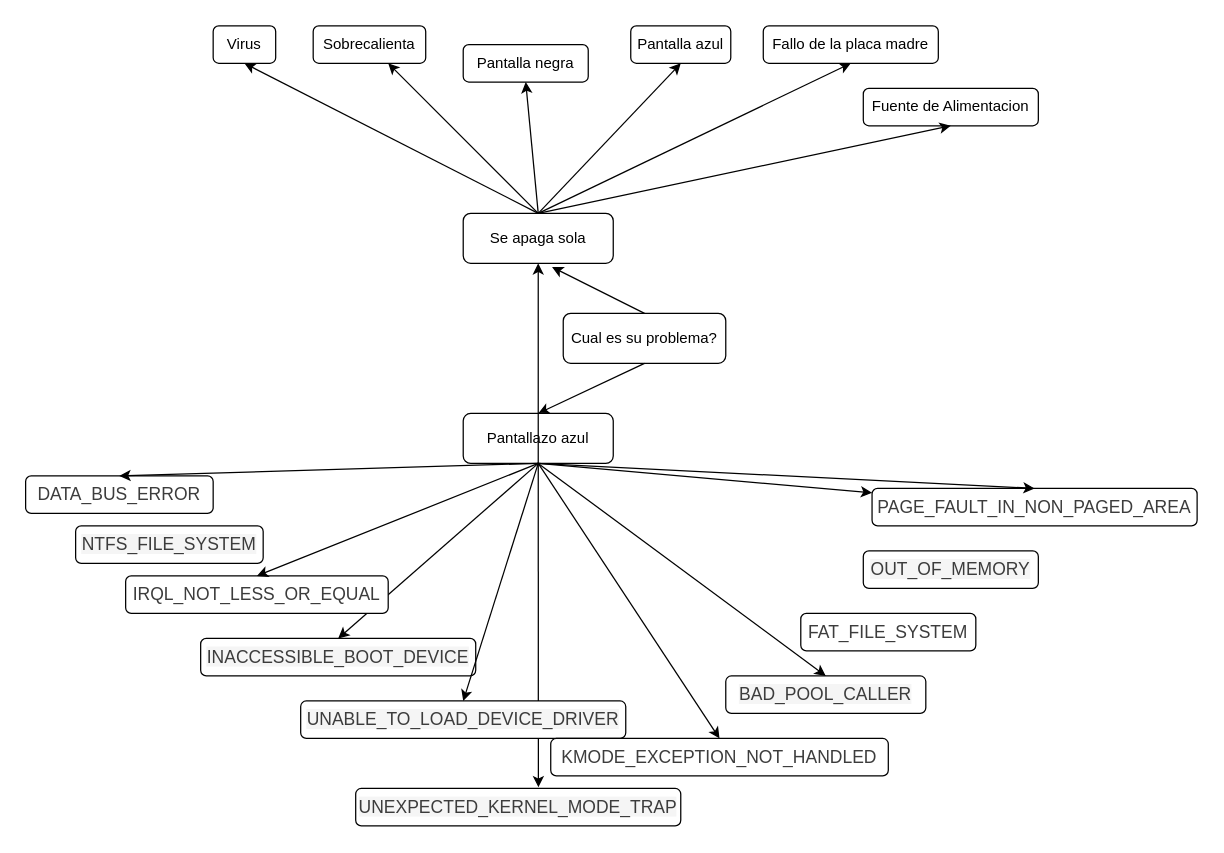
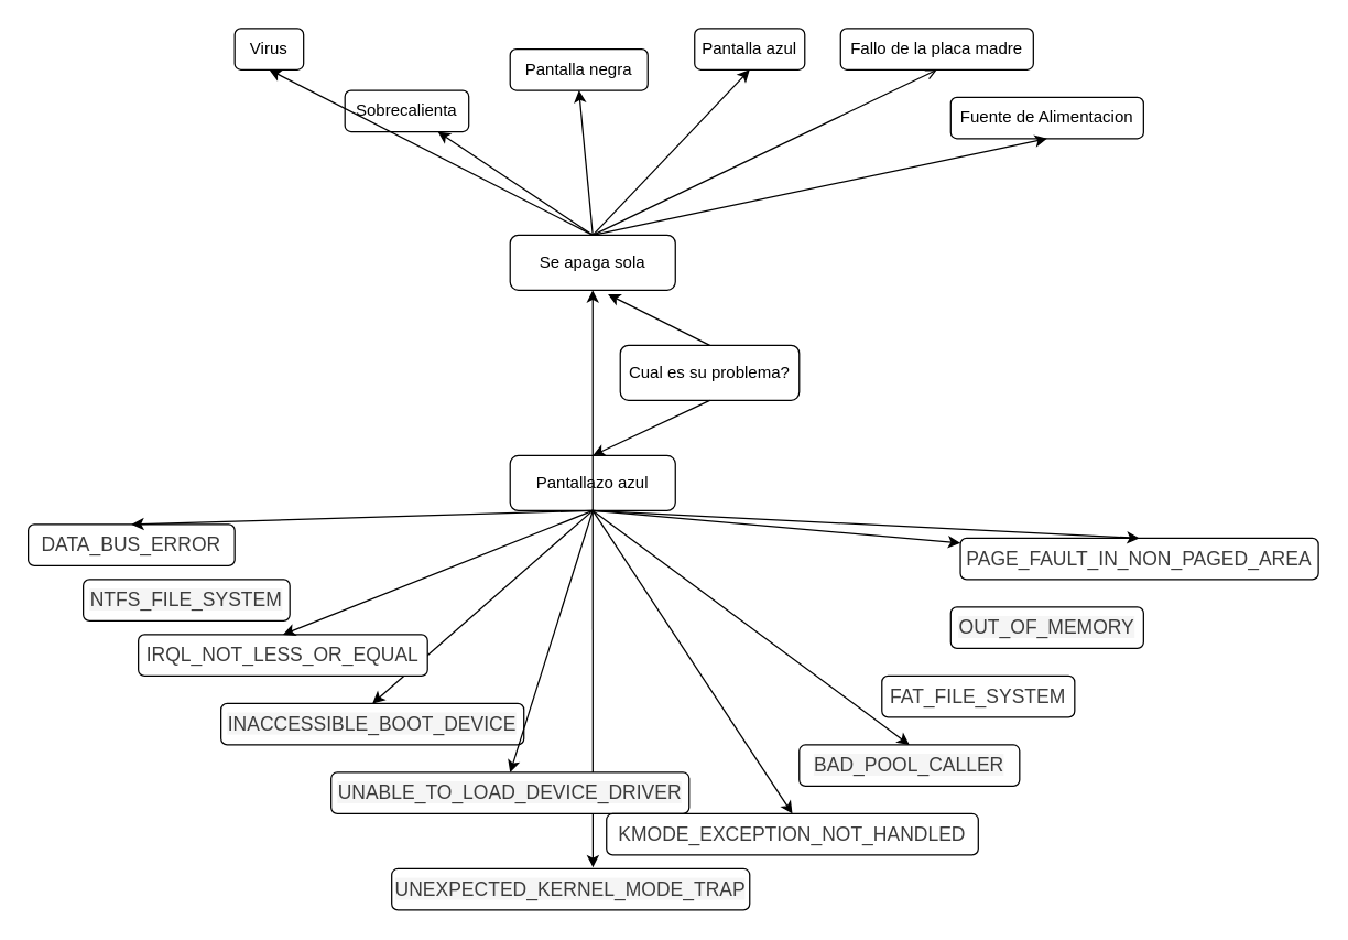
- <mxCell id="33" value="Sobrecalienta" style="rounded=1;whiteSpace=wrap;html=1;" vertex="1" parent="1"><mxGeometry x="250" y="20" width="90" height="30" as="geometry" /></mxCell>
+ <mxCell id="33" value="Sobrecalienta" style="rounded=1;whiteSpace=wrap;html=1;" vertex="1" parent="1"><mxGeometry x="250" y="65" width="90" height="30" as="geometry" /></mxCell>
- <mxCell id="37" value="" style="endArrow=classic;html=1;exitX=0.5;exitY=0;exitDx=0;exitDy=0;entryX=0.5;entryY=1;entryDx=0;entryDy=0;" edge="1" parent="1" source="26" target="34"><mxGeometry width="50" height="50" relative="1" as="geometry"><mxPoint x="470" y="180" as="sourcePoint" /><mxPoint x="520" y="130" as="targetPoint" /></mxGeometry></mxCell>
+ <mxCell id="37" value="" style="endArrow=open;html=1;exitX=0.5;exitY=0;exitDx=0;exitDy=0;entryX=0.5;entryY=1;entryDx=0;entryDy=0;" edge="1" parent="1" source="26" target="34"><mxGeometry width="50" height="50" relative="1" as="geometry"><mxPoint x="470" y="180" as="sourcePoint" /><mxPoint x="520" y="130" as="targetPoint" /></mxGeometry></mxCell>
